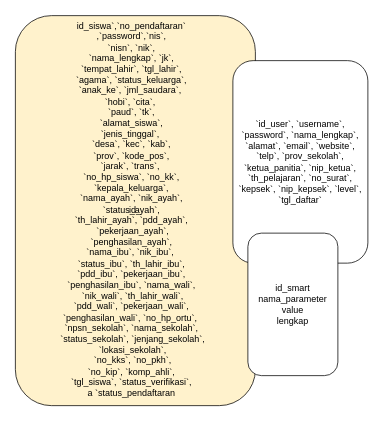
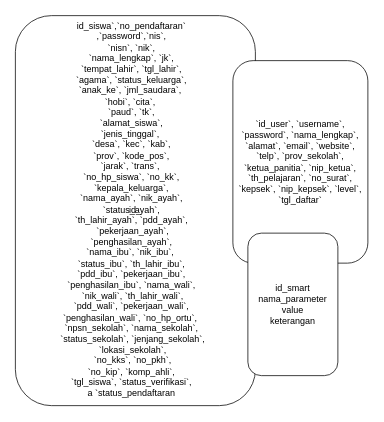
- <mxCell id="2" value="id_" style="rounded=1;whiteSpace=wrap;html=1;fillColor=#fff2cc;" parent="1" vertex="1"><mxGeometry x="20" y="20" width="320" height="520" as="geometry" /></mxCell>
+ <mxCell id="2" value="id_" style="rounded=1;whiteSpace=wrap;html=1;" parent="1" vertex="1"><mxGeometry x="20" y="20" width="320" height="520" as="geometry" /></mxCell>
- <mxCell id="5" value="id_smart&lt;br&gt;nama_parameter&lt;br&gt;value&lt;br&gt;lengkap&lt;br&gt;" style="rounded=1;whiteSpace=wrap;html=1;" parent="1" vertex="1"><mxGeometry x="330" y="310" width="120" height="190" as="geometry" /></mxCell>
+ <mxCell id="5" value="id_smart&lt;br&gt;nama_parameter&lt;br&gt;value&lt;br&gt;keterangan&lt;br&gt;" style="rounded=1;whiteSpace=wrap;html=1;" parent="1" vertex="1"><mxGeometry x="330" y="310" width="120" height="190" as="geometry" /></mxCell>
